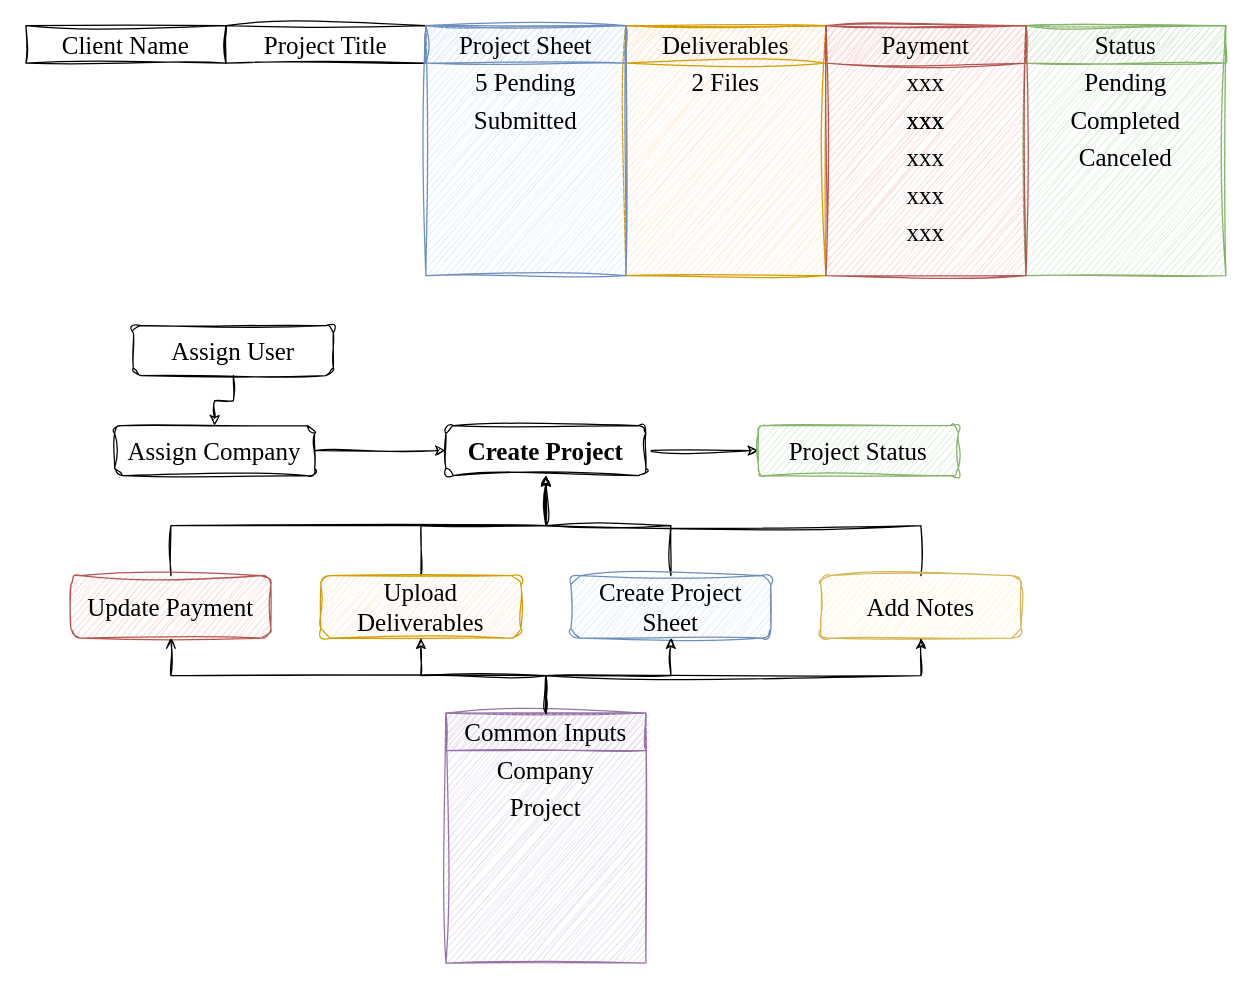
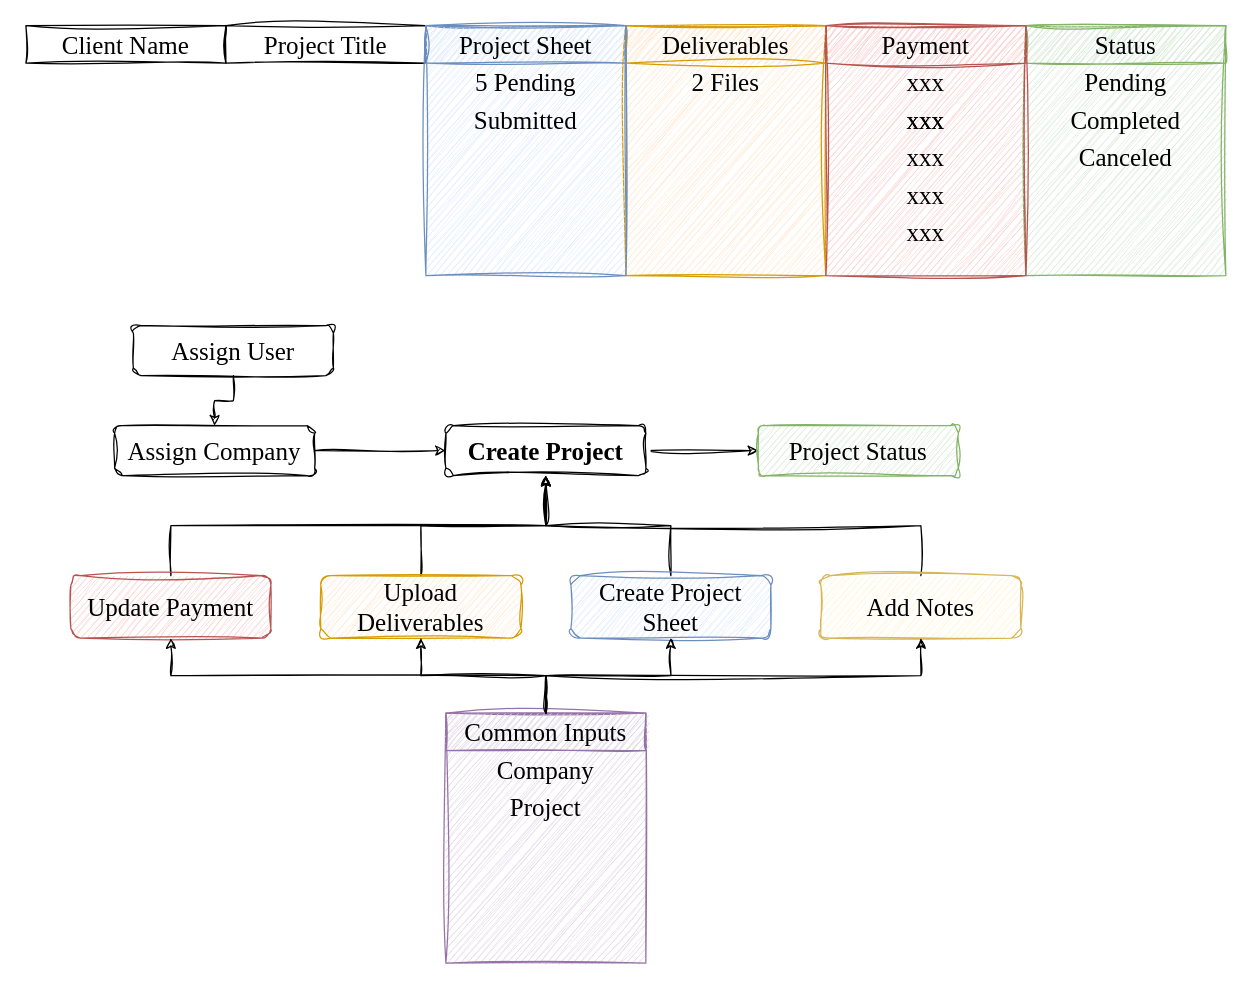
- <mxCell id="47" style="edgeStyle=orthogonalEdgeStyle;rounded=0;sketch=1;hachureGap=4;jiggle=2;curveFitting=1;orthogonalLoop=1;jettySize=auto;html=1;entryX=0.5;entryY=1;entryDx=0;entryDy=0;fontFamily=Architects Daughter;fontSource=https%3A%2F%2Ffonts.googleapis.com%2Fcss%3Ffamily%3DArchitects%2BDaughter;fontSize=16;exitX=0.5;exitY=0;exitDx=0;exitDy=0;endArrow=open;" parent="1" source="43" target="36" edge="1"><mxGeometry relative="1" as="geometry" /></mxCell>
+ <mxCell id="47" style="edgeStyle=orthogonalEdgeStyle;rounded=0;sketch=1;hachureGap=4;jiggle=2;curveFitting=1;orthogonalLoop=1;jettySize=auto;html=1;entryX=0.5;entryY=1;entryDx=0;entryDy=0;fontFamily=Architects Daughter;fontSource=https%3A%2F%2Ffonts.googleapis.com%2Fcss%3Ffamily%3DArchitects%2BDaughter;fontSize=16;exitX=0.5;exitY=0;exitDx=0;exitDy=0;" parent="1" source="43" target="36" edge="1"><mxGeometry relative="1" as="geometry" /></mxCell>
